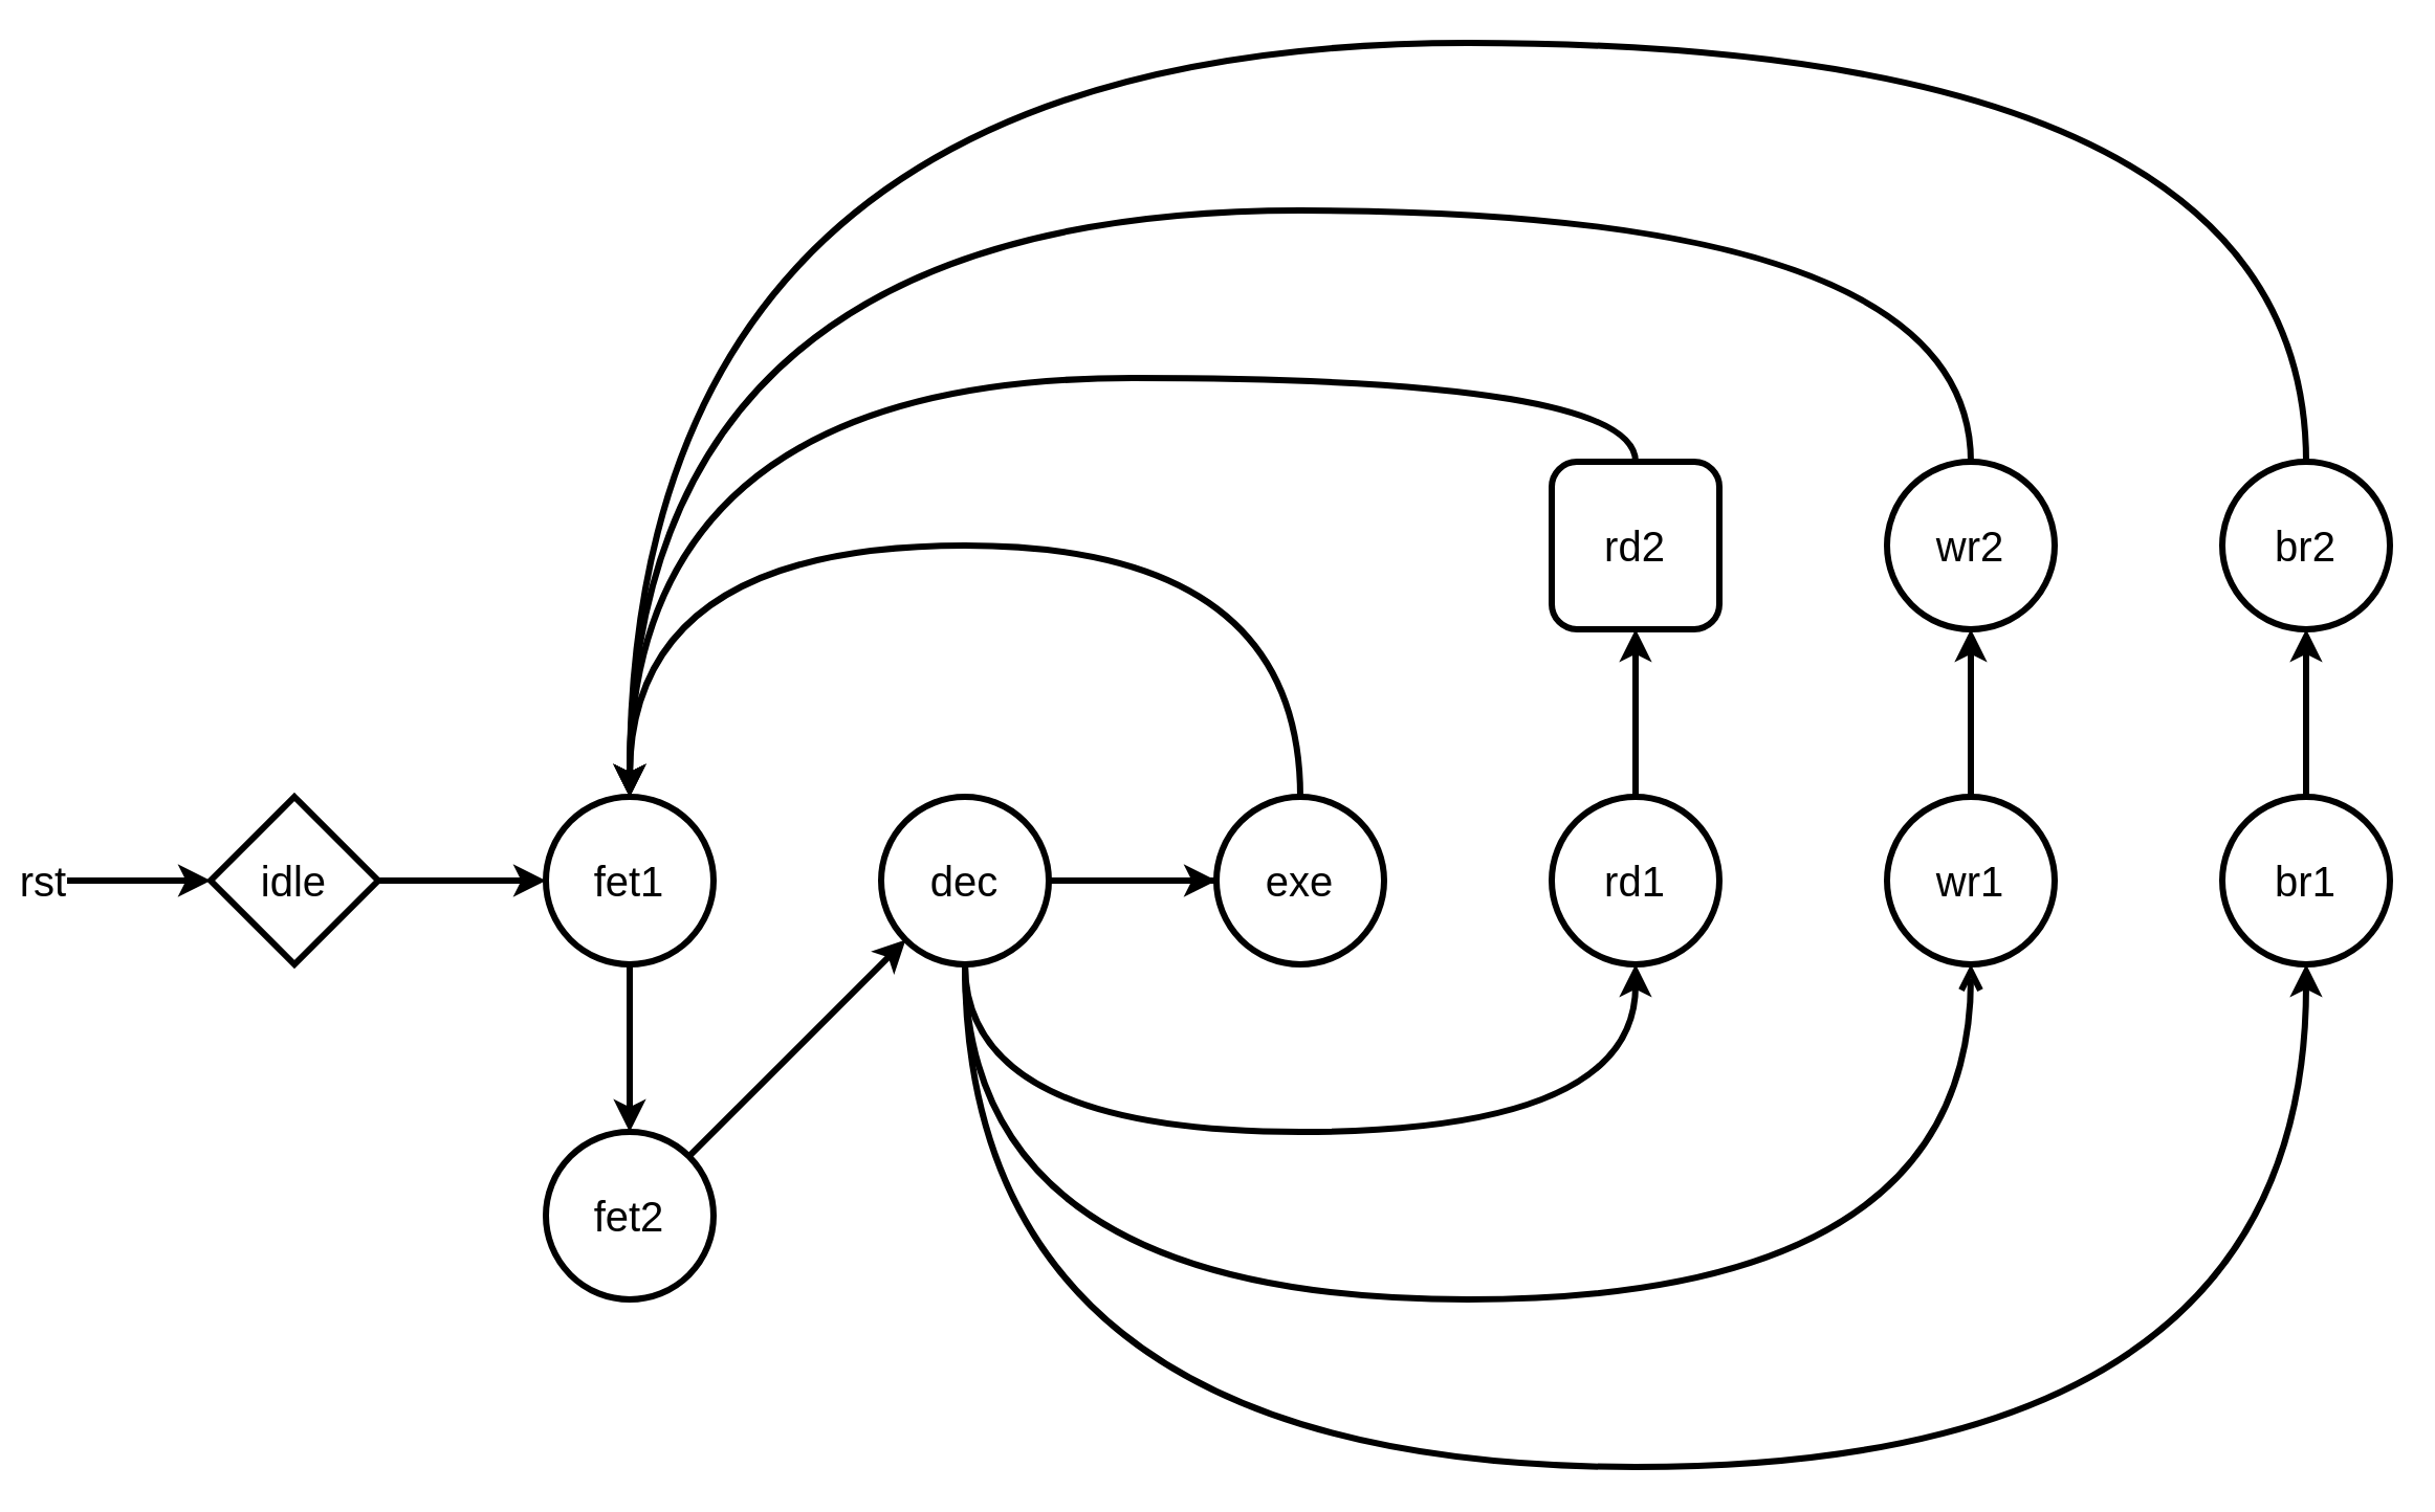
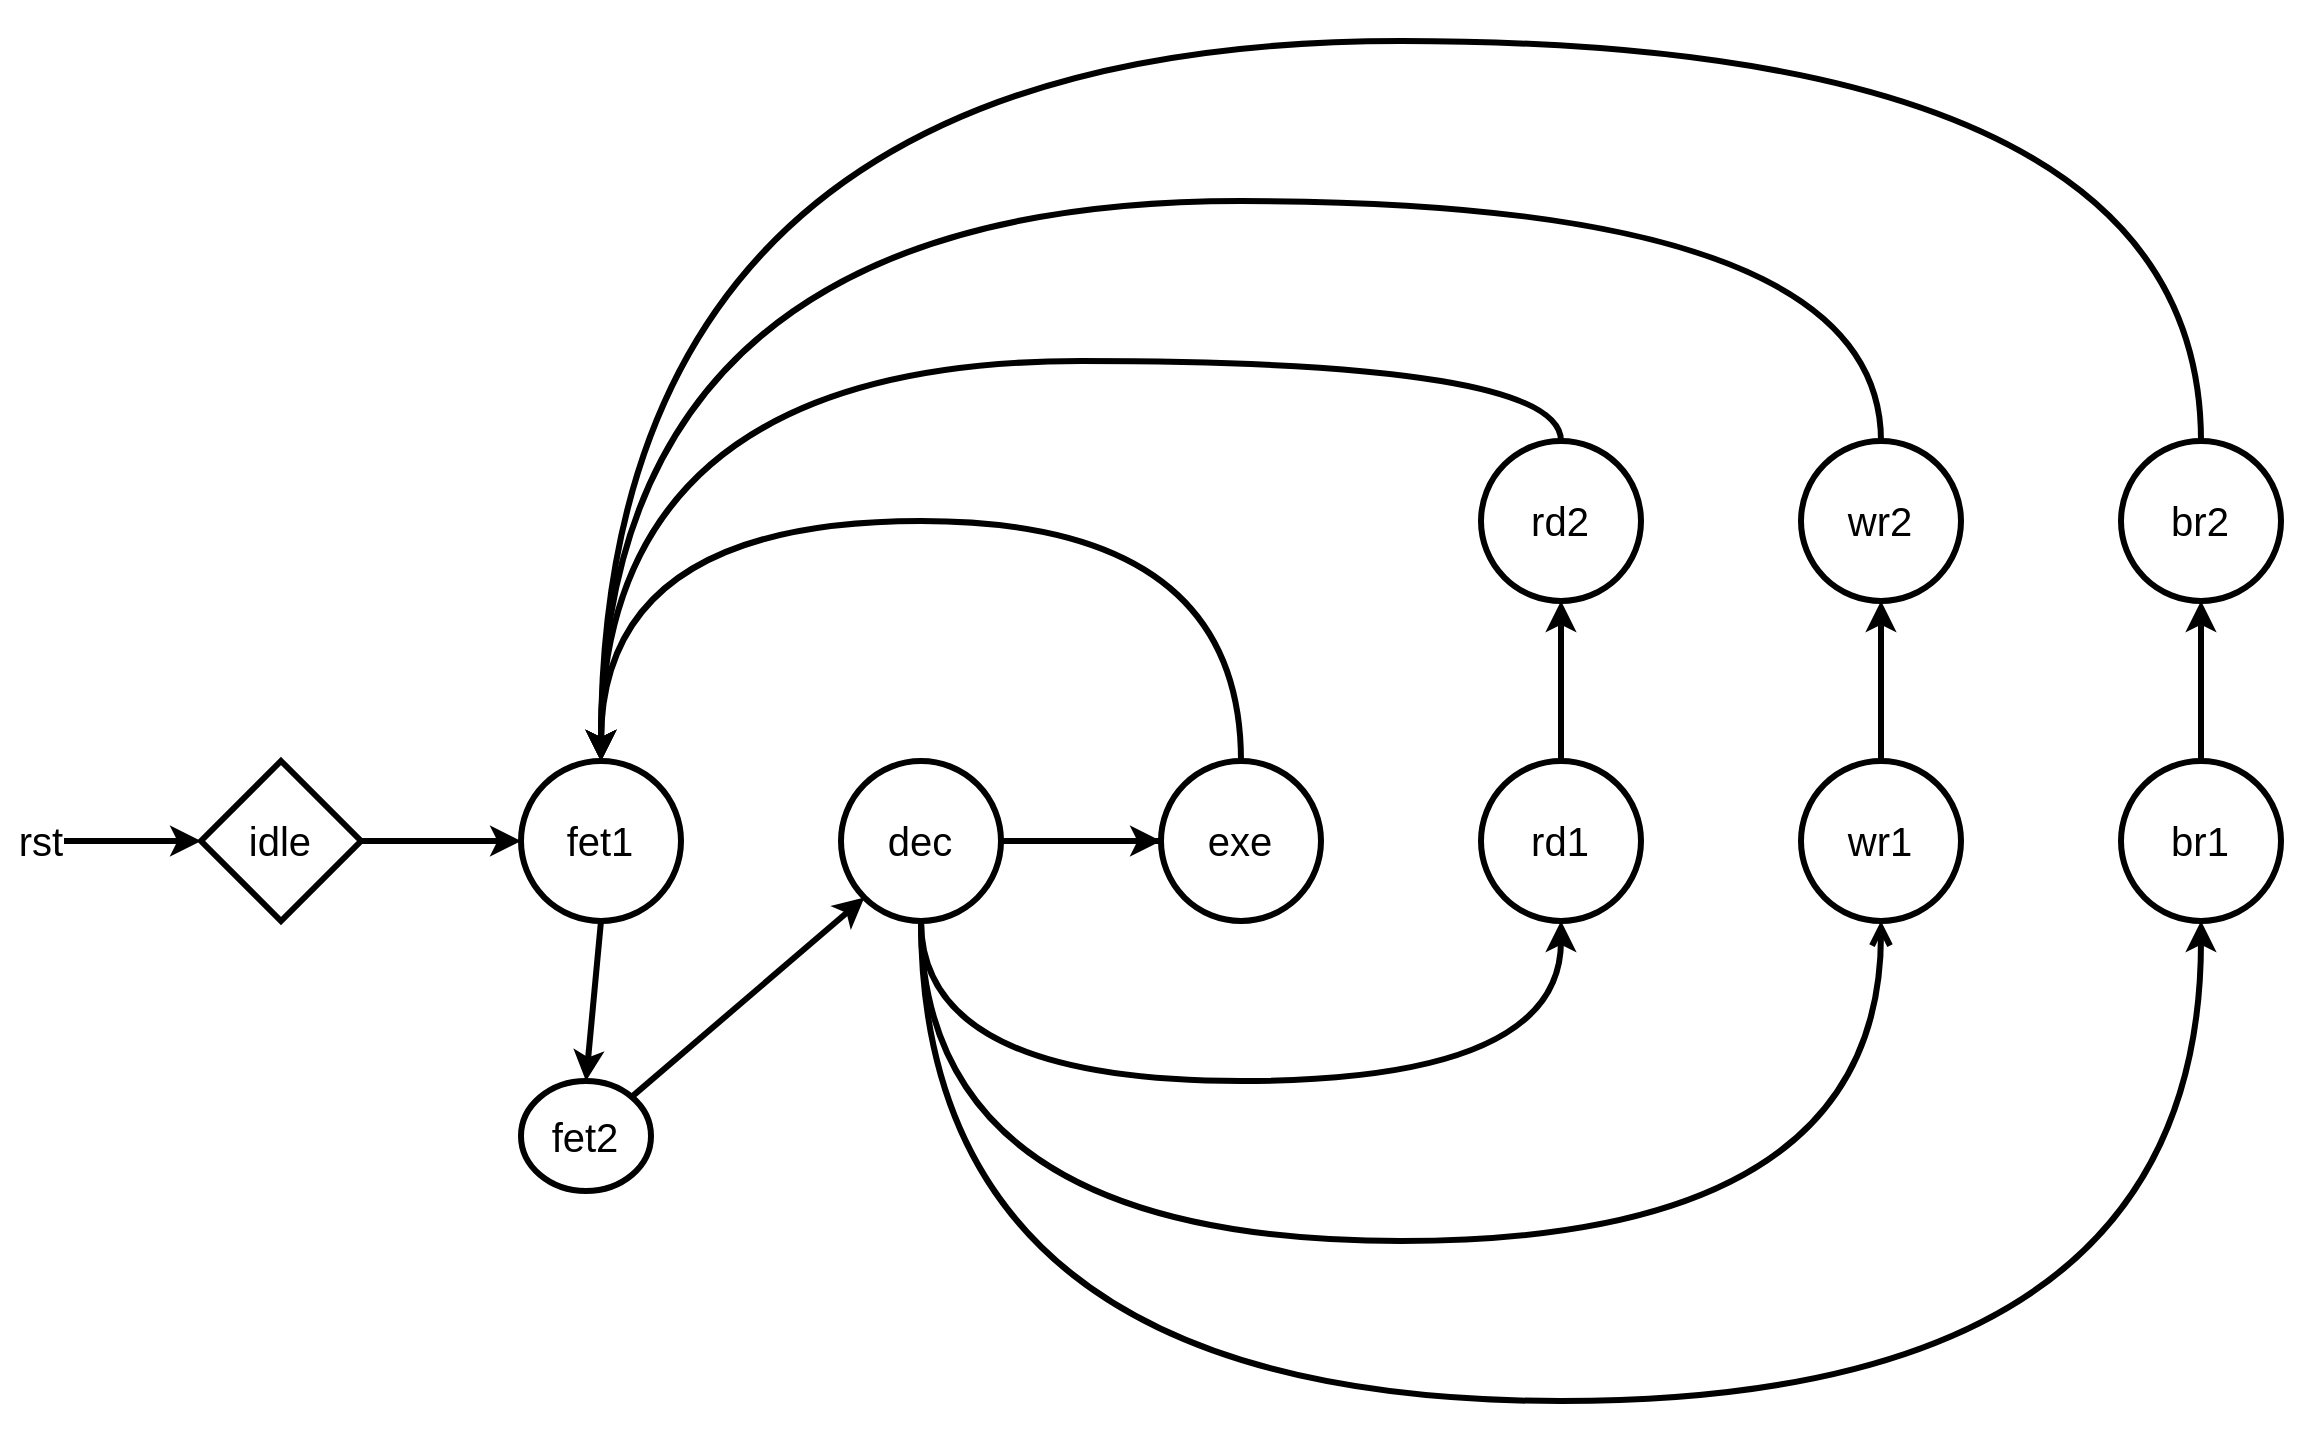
- <mxCell id="17" value="rd2" style="whiteSpace=wrap;html=1;strokeWidth=3;fontSize=20;rounded=1;" parent="1" vertex="1"><mxGeometry x="740" y="220" width="80" height="80" as="geometry" /></mxCell>
+ <mxCell id="17" value="rd2" style="ellipse;whiteSpace=wrap;html=1;strokeWidth=3;fontSize=20;" parent="1" vertex="1"><mxGeometry x="740" y="220" width="80" height="80" as="geometry" /></mxCell>
- <mxCell id="11" value="fet2" style="ellipse;whiteSpace=wrap;html=1;strokeWidth=3;fontSize=20;" parent="1" vertex="1"><mxGeometry x="260" y="540" width="80" height="80" as="geometry" /></mxCell>
+ <mxCell id="11" value="fet2" style="ellipse;whiteSpace=wrap;html=1;strokeWidth=3;fontSize=20;" parent="1" vertex="1"><mxGeometry x="260" y="540" width="65" height="55" as="geometry" /></mxCell>
